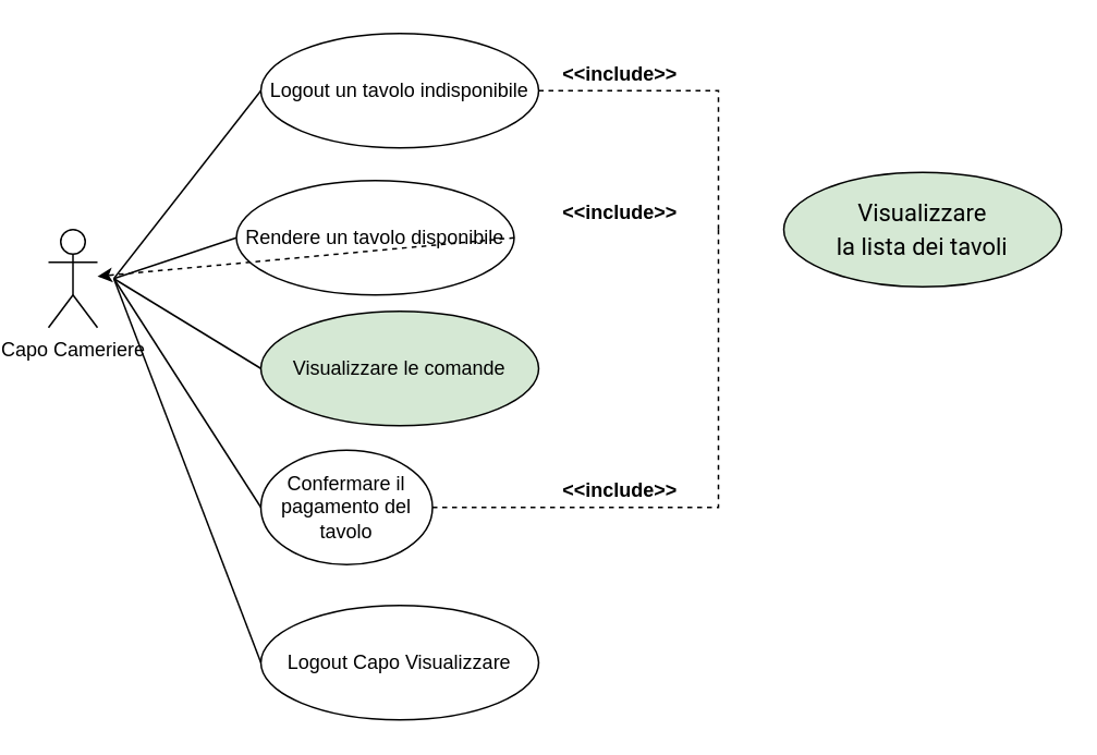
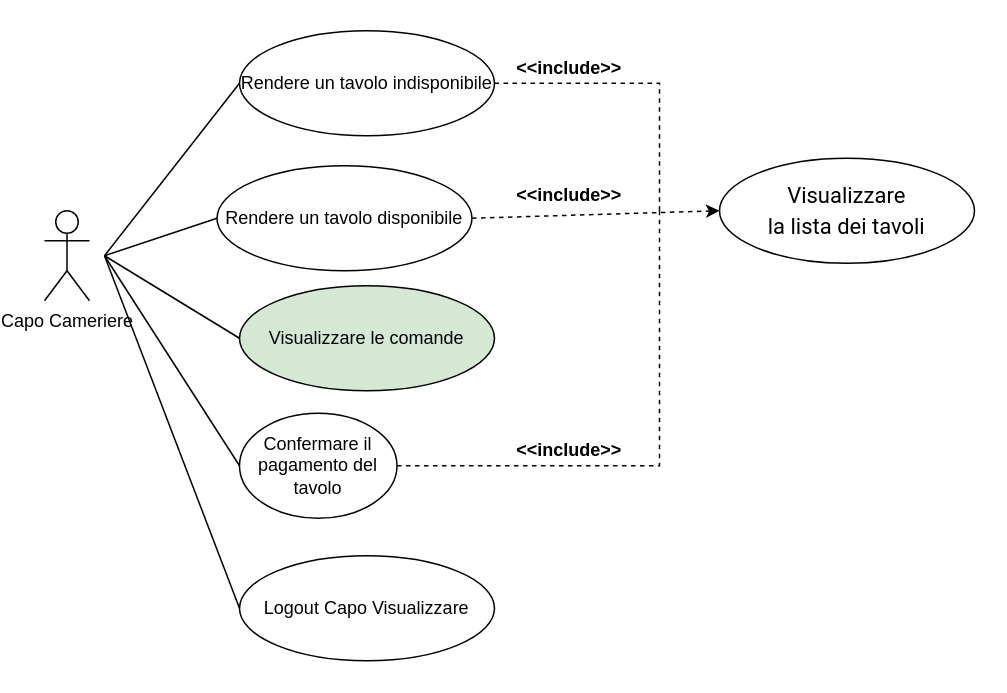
- <mxCell id="4" value="Logout un tavolo indisponibile" style="ellipse;whiteSpace=wrap;html=1;" parent="1" vertex="1"><mxGeometry x="150" y="20" width="170" height="70" as="geometry" /></mxCell>
+ <mxCell id="4" value="Rendere un tavolo indisponibile" style="ellipse;whiteSpace=wrap;html=1;" parent="1" vertex="1"><mxGeometry x="150" y="20" width="170" height="70" as="geometry" /></mxCell>
- <mxCell id="3" value="&lt;span lang=&quot;it&quot; style=&quot;font-size: 11.0pt ; line-height: 139% ; font-family: &amp;#34;roboto&amp;#34;&quot;&gt;Visualizzare&lt;br/&gt;la lista dei tavoli&lt;/span&gt;" style="ellipse;whiteSpace=wrap;html=1;fillColor=#d5e8d4;" parent="1" vertex="1"><mxGeometry x="470" y="105" width="170" height="70" as="geometry" /></mxCell>
+ <mxCell id="3" value="&lt;span lang=&quot;it&quot; style=&quot;font-size: 11.0pt ; line-height: 139% ; font-family: &amp;#34;roboto&amp;#34;&quot;&gt;Visualizzare&lt;br/&gt;la lista dei tavoli&lt;/span&gt;" style="ellipse;whiteSpace=wrap;html=1;" parent="1" vertex="1"><mxGeometry x="470" y="105" width="170" height="70" as="geometry" /></mxCell>
- <mxCell id="12" value="" style="endArrow=classic;html=1;exitX=1;exitY=0.5;exitDx=0;exitDy=0;rounded=0;dashed=1;" parent="1" source="5" target="2" edge="1"><mxGeometry width="50" height="50" relative="1" as="geometry"><mxPoint x="330" y="65" as="sourcePoint" /><mxPoint x="440" y="65" as="targetPoint" /></mxGeometry></mxCell>
+ <mxCell id="12" value="" style="endArrow=classic;html=1;entryX=0;entryY=0.5;entryDx=0;entryDy=0;exitX=1;exitY=0.5;exitDx=0;exitDy=0;rounded=0;dashed=1;" parent="1" source="5" target="3" edge="1"><mxGeometry width="50" height="50" relative="1" as="geometry"><mxPoint x="330" y="65" as="sourcePoint" /><mxPoint x="440" y="65" as="targetPoint" /></mxGeometry></mxCell>
